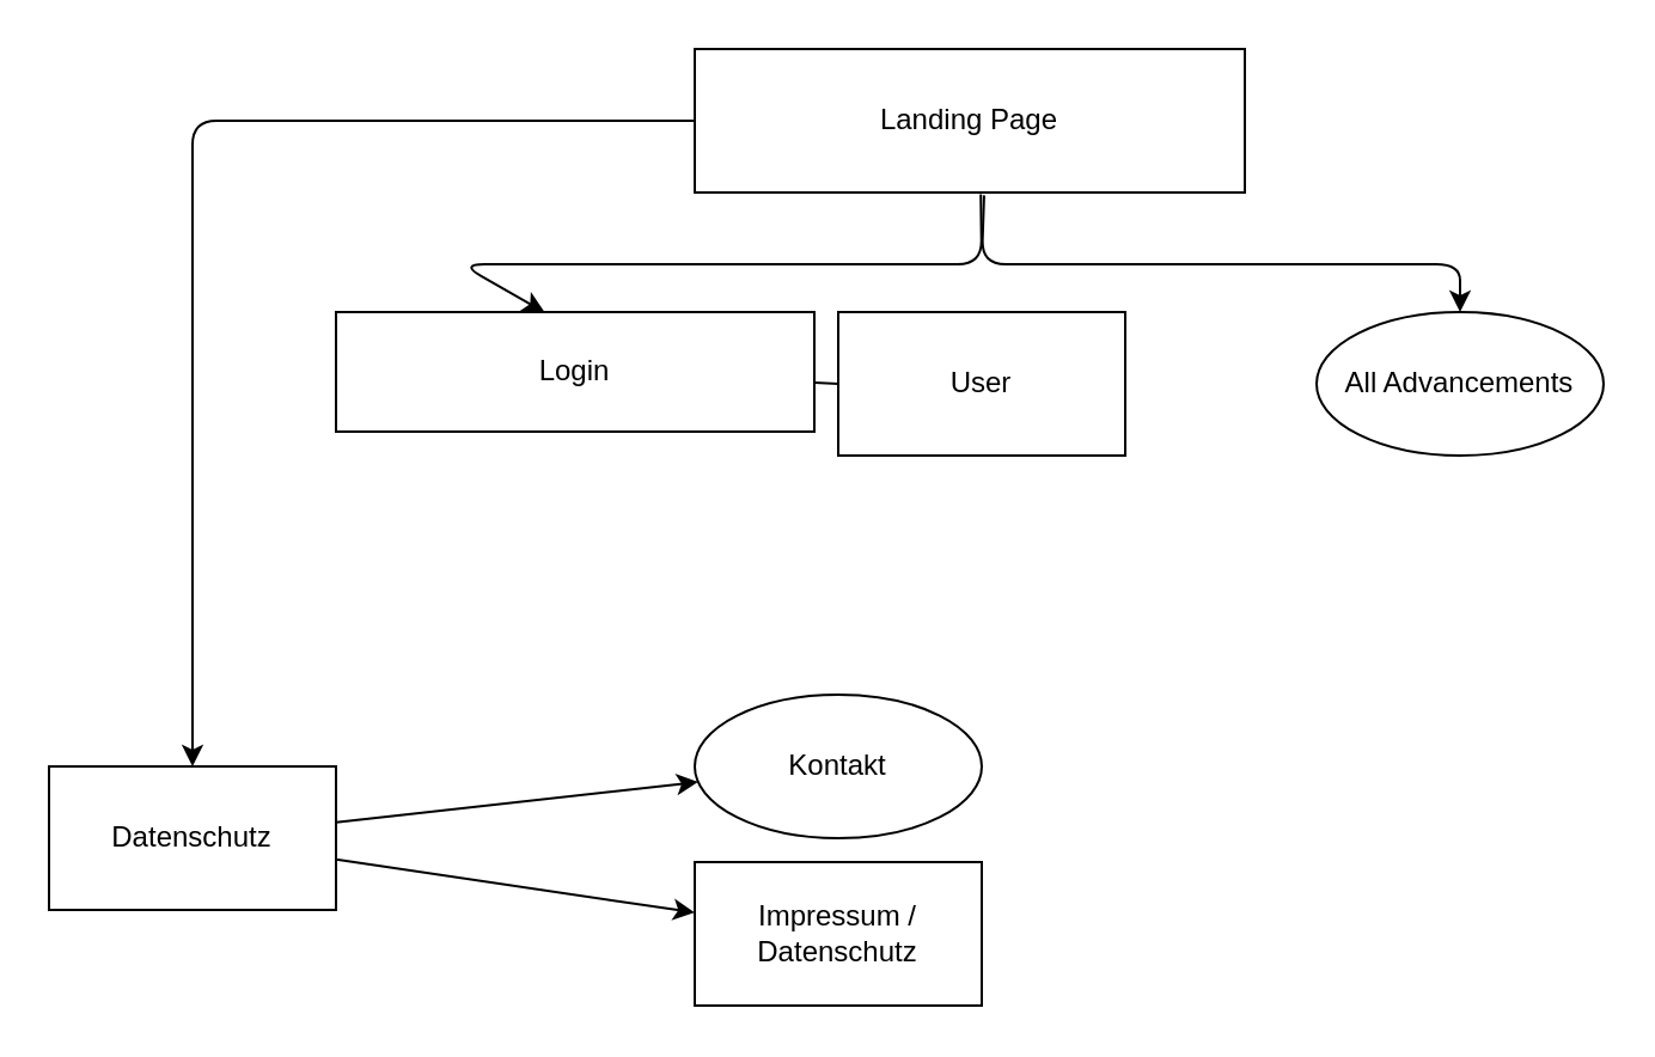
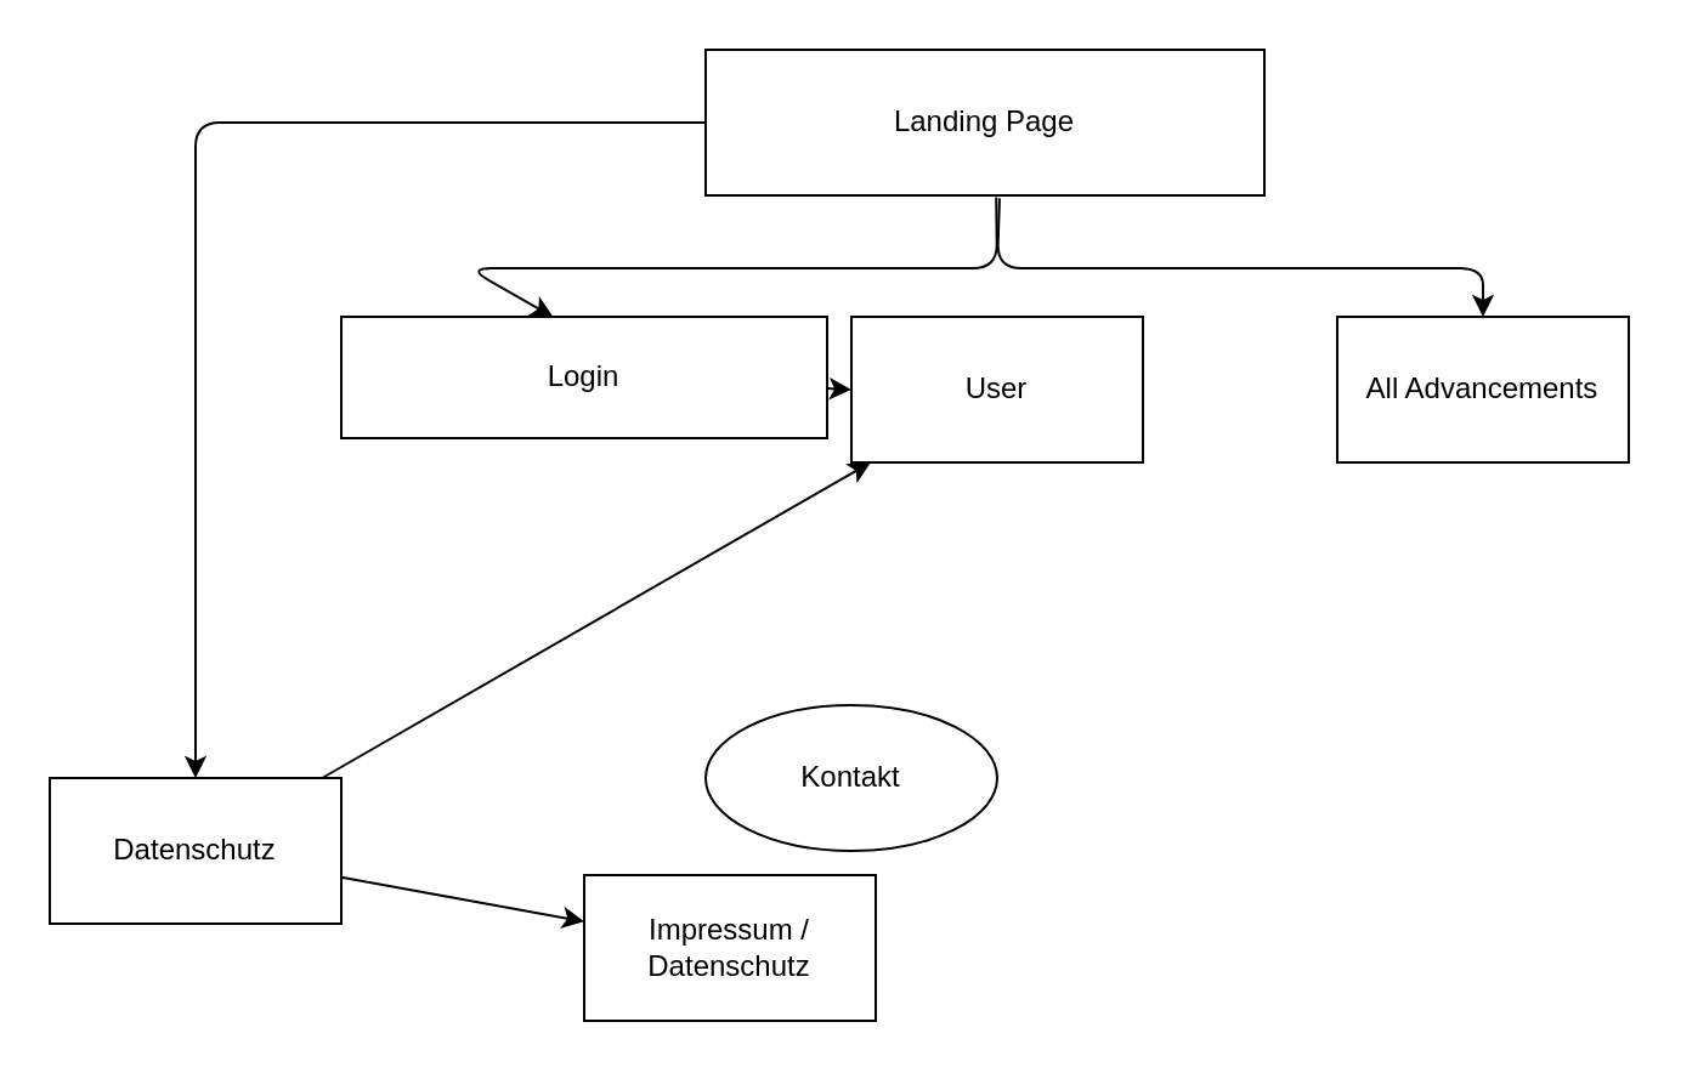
- <mxCell id="5" value="" style="edgeStyle=none;html=1;entryX=0;entryY=0.5;entryDx=0;entryDy=0;endArrow=none;" edge="1" parent="1" source="6" target="7"><mxGeometry relative="1" as="geometry" /></mxCell>
+ <mxCell id="5" value="" style="edgeStyle=none;html=1;entryX=0;entryY=0.5;entryDx=0;entryDy=0;" edge="1" parent="1" source="6" target="7"><mxGeometry relative="1" as="geometry" /></mxCell>
- <mxCell id="8" value="All Advancements" style="ellipse;whiteSpace=wrap;html=1;" vertex="1" parent="1"><mxGeometry x="550" y="130" width="120" height="60" as="geometry" /></mxCell>
+ <mxCell id="8" value="All Advancements" style="whiteSpace=wrap;html=1;" vertex="1" parent="1"><mxGeometry x="550" y="130" width="120" height="60" as="geometry" /></mxCell>
- <mxCell id="9" value="" style="edgeStyle=none;html=1;" edge="1" parent="1" source="11" target="13"><mxGeometry relative="1" as="geometry" /></mxCell>
+ <mxCell id="9" value="" style="edgeStyle=none;html=1;" edge="1" parent="1" source="11" target="7"><mxGeometry relative="1" as="geometry" /></mxCell>
- <mxCell id="14" value="Impressum / Datenschutz" style="whiteSpace=wrap;html=1;" vertex="1" parent="1"><mxGeometry x="290" y="360" width="120" height="60" as="geometry" /></mxCell>
+ <mxCell id="14" value="Impressum / Datenschutz" style="whiteSpace=wrap;html=1;" vertex="1" parent="1"><mxGeometry x="240" y="360" width="120" height="60" as="geometry" /></mxCell>
